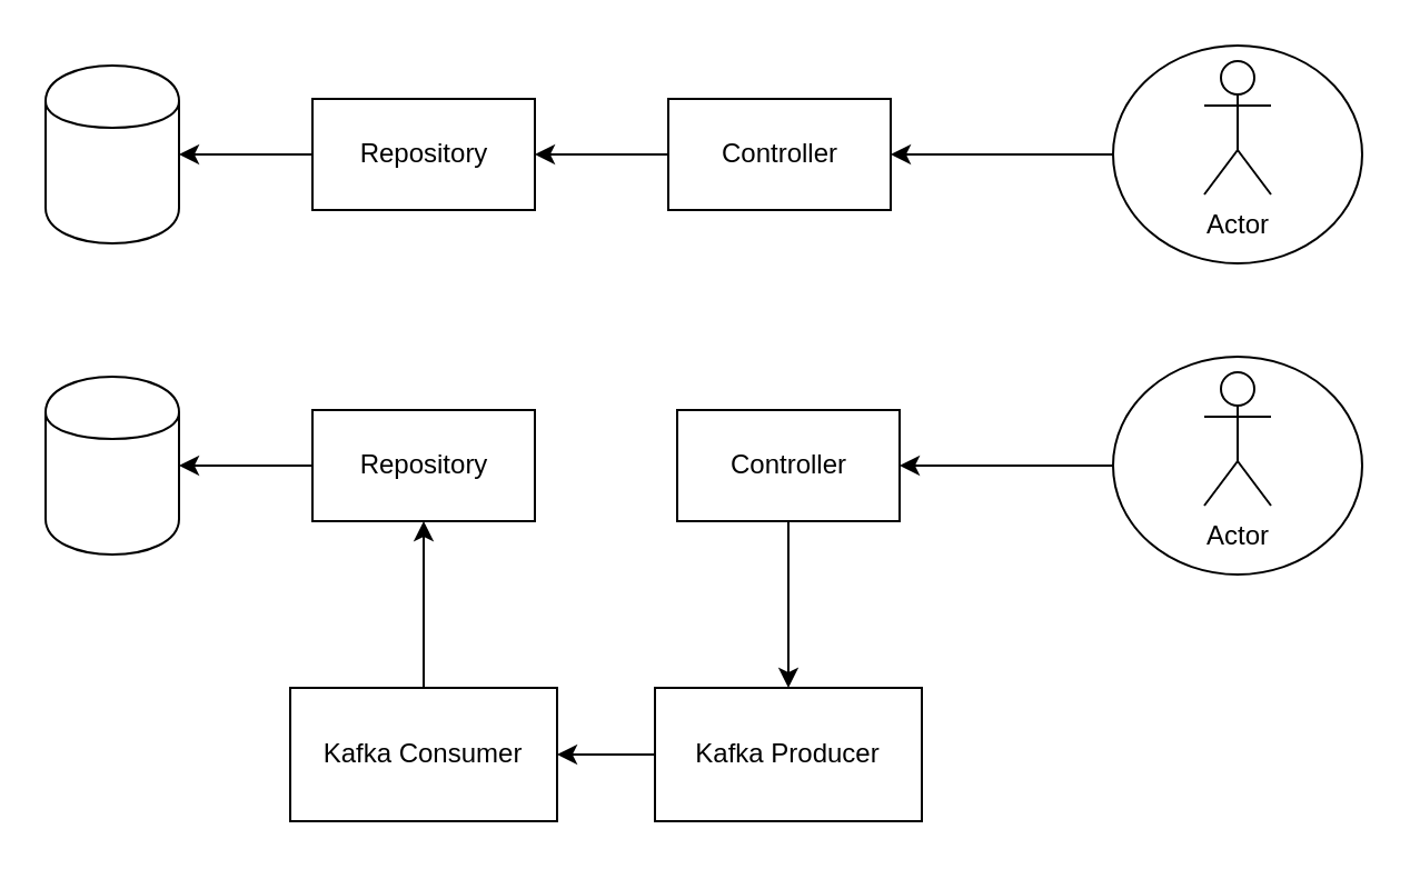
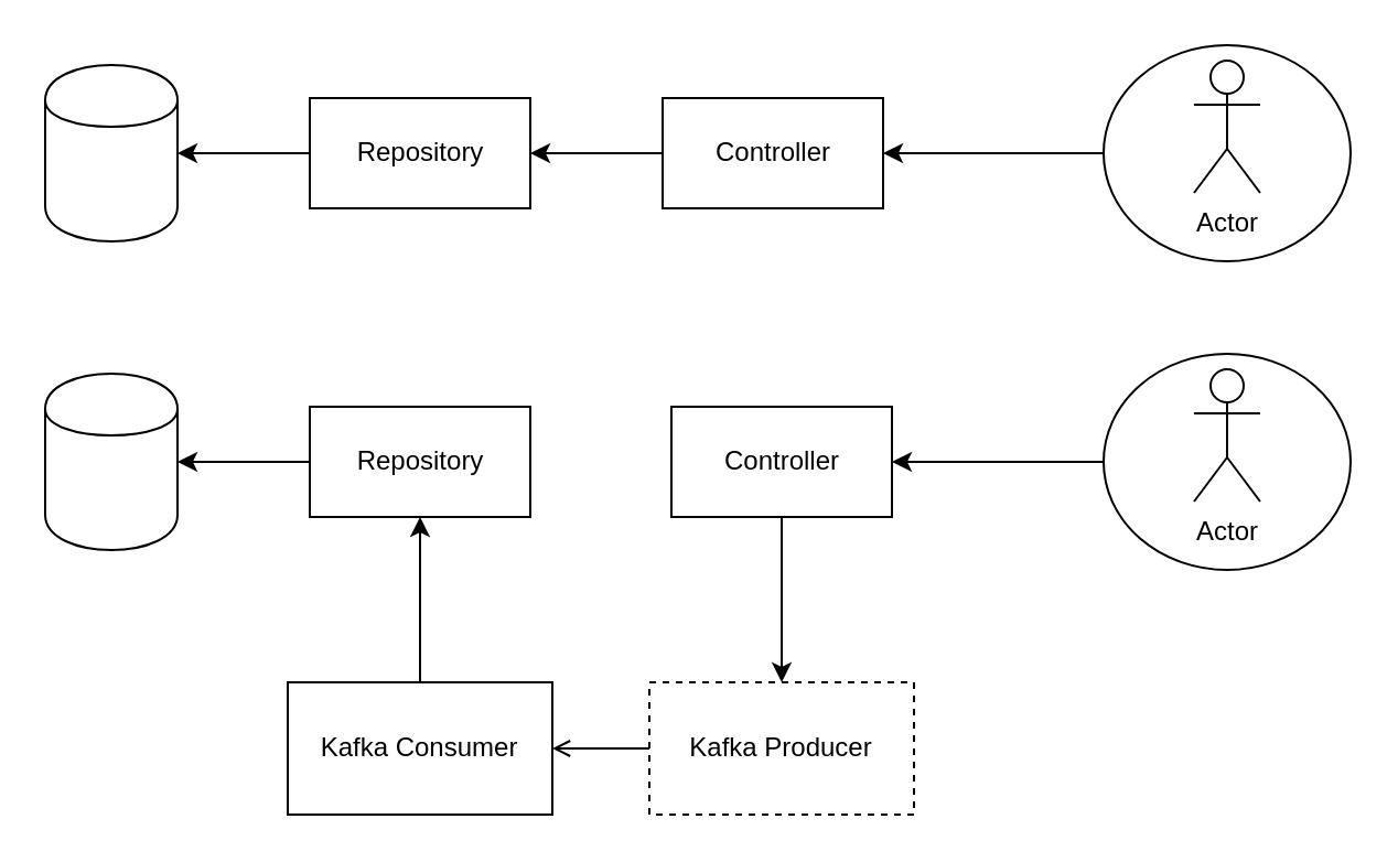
- <mxCell id="20" style="edgeStyle=orthogonalEdgeStyle;rounded=0;orthogonalLoop=1;jettySize=auto;html=1;" edge="1" parent="1" source="21" target="23"><mxGeometry relative="1" as="geometry" /></mxCell>
+ <mxCell id="20" style="edgeStyle=orthogonalEdgeStyle;rounded=0;orthogonalLoop=1;jettySize=auto;html=1;endArrow=open;" edge="1" parent="1" source="21" target="23"><mxGeometry relative="1" as="geometry" /></mxCell>
- <mxCell id="21" value="Kafka Producer" style="rounded=0;whiteSpace=wrap;html=1;" vertex="1" parent="1"><mxGeometry x="294" y="309" width="120" height="60" as="geometry" /></mxCell>
+ <mxCell id="21" value="Kafka Producer" style="rounded=0;whiteSpace=wrap;html=1;dashed=1;" vertex="1" parent="1"><mxGeometry x="294" y="309" width="120" height="60" as="geometry" /></mxCell>
